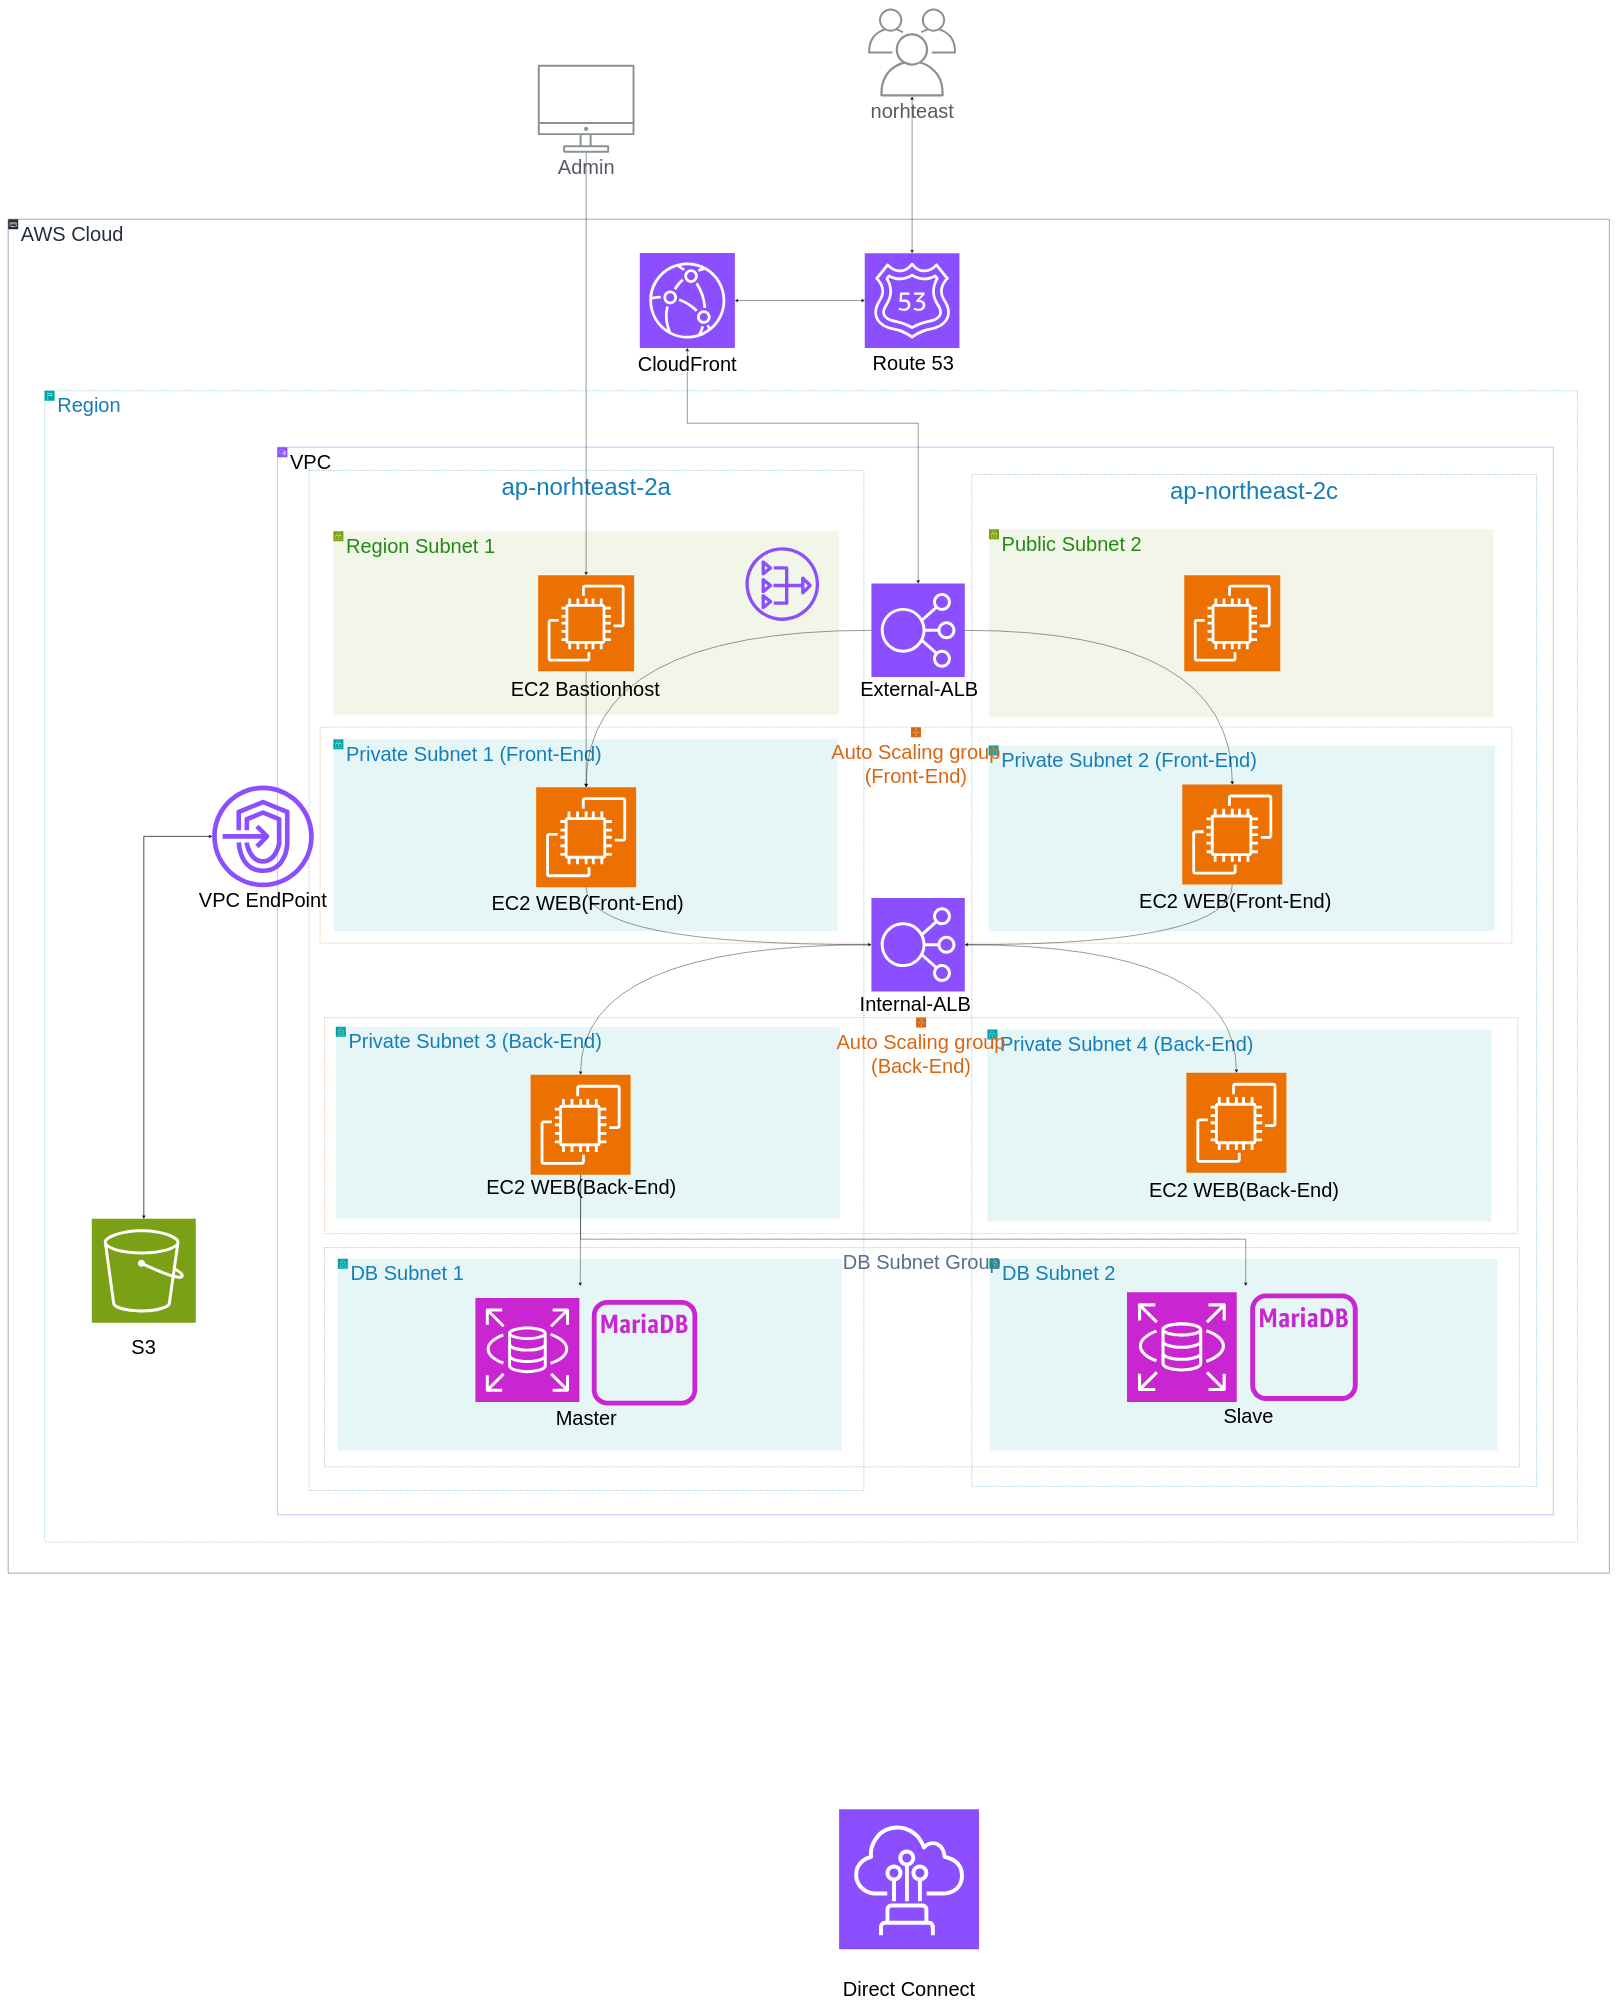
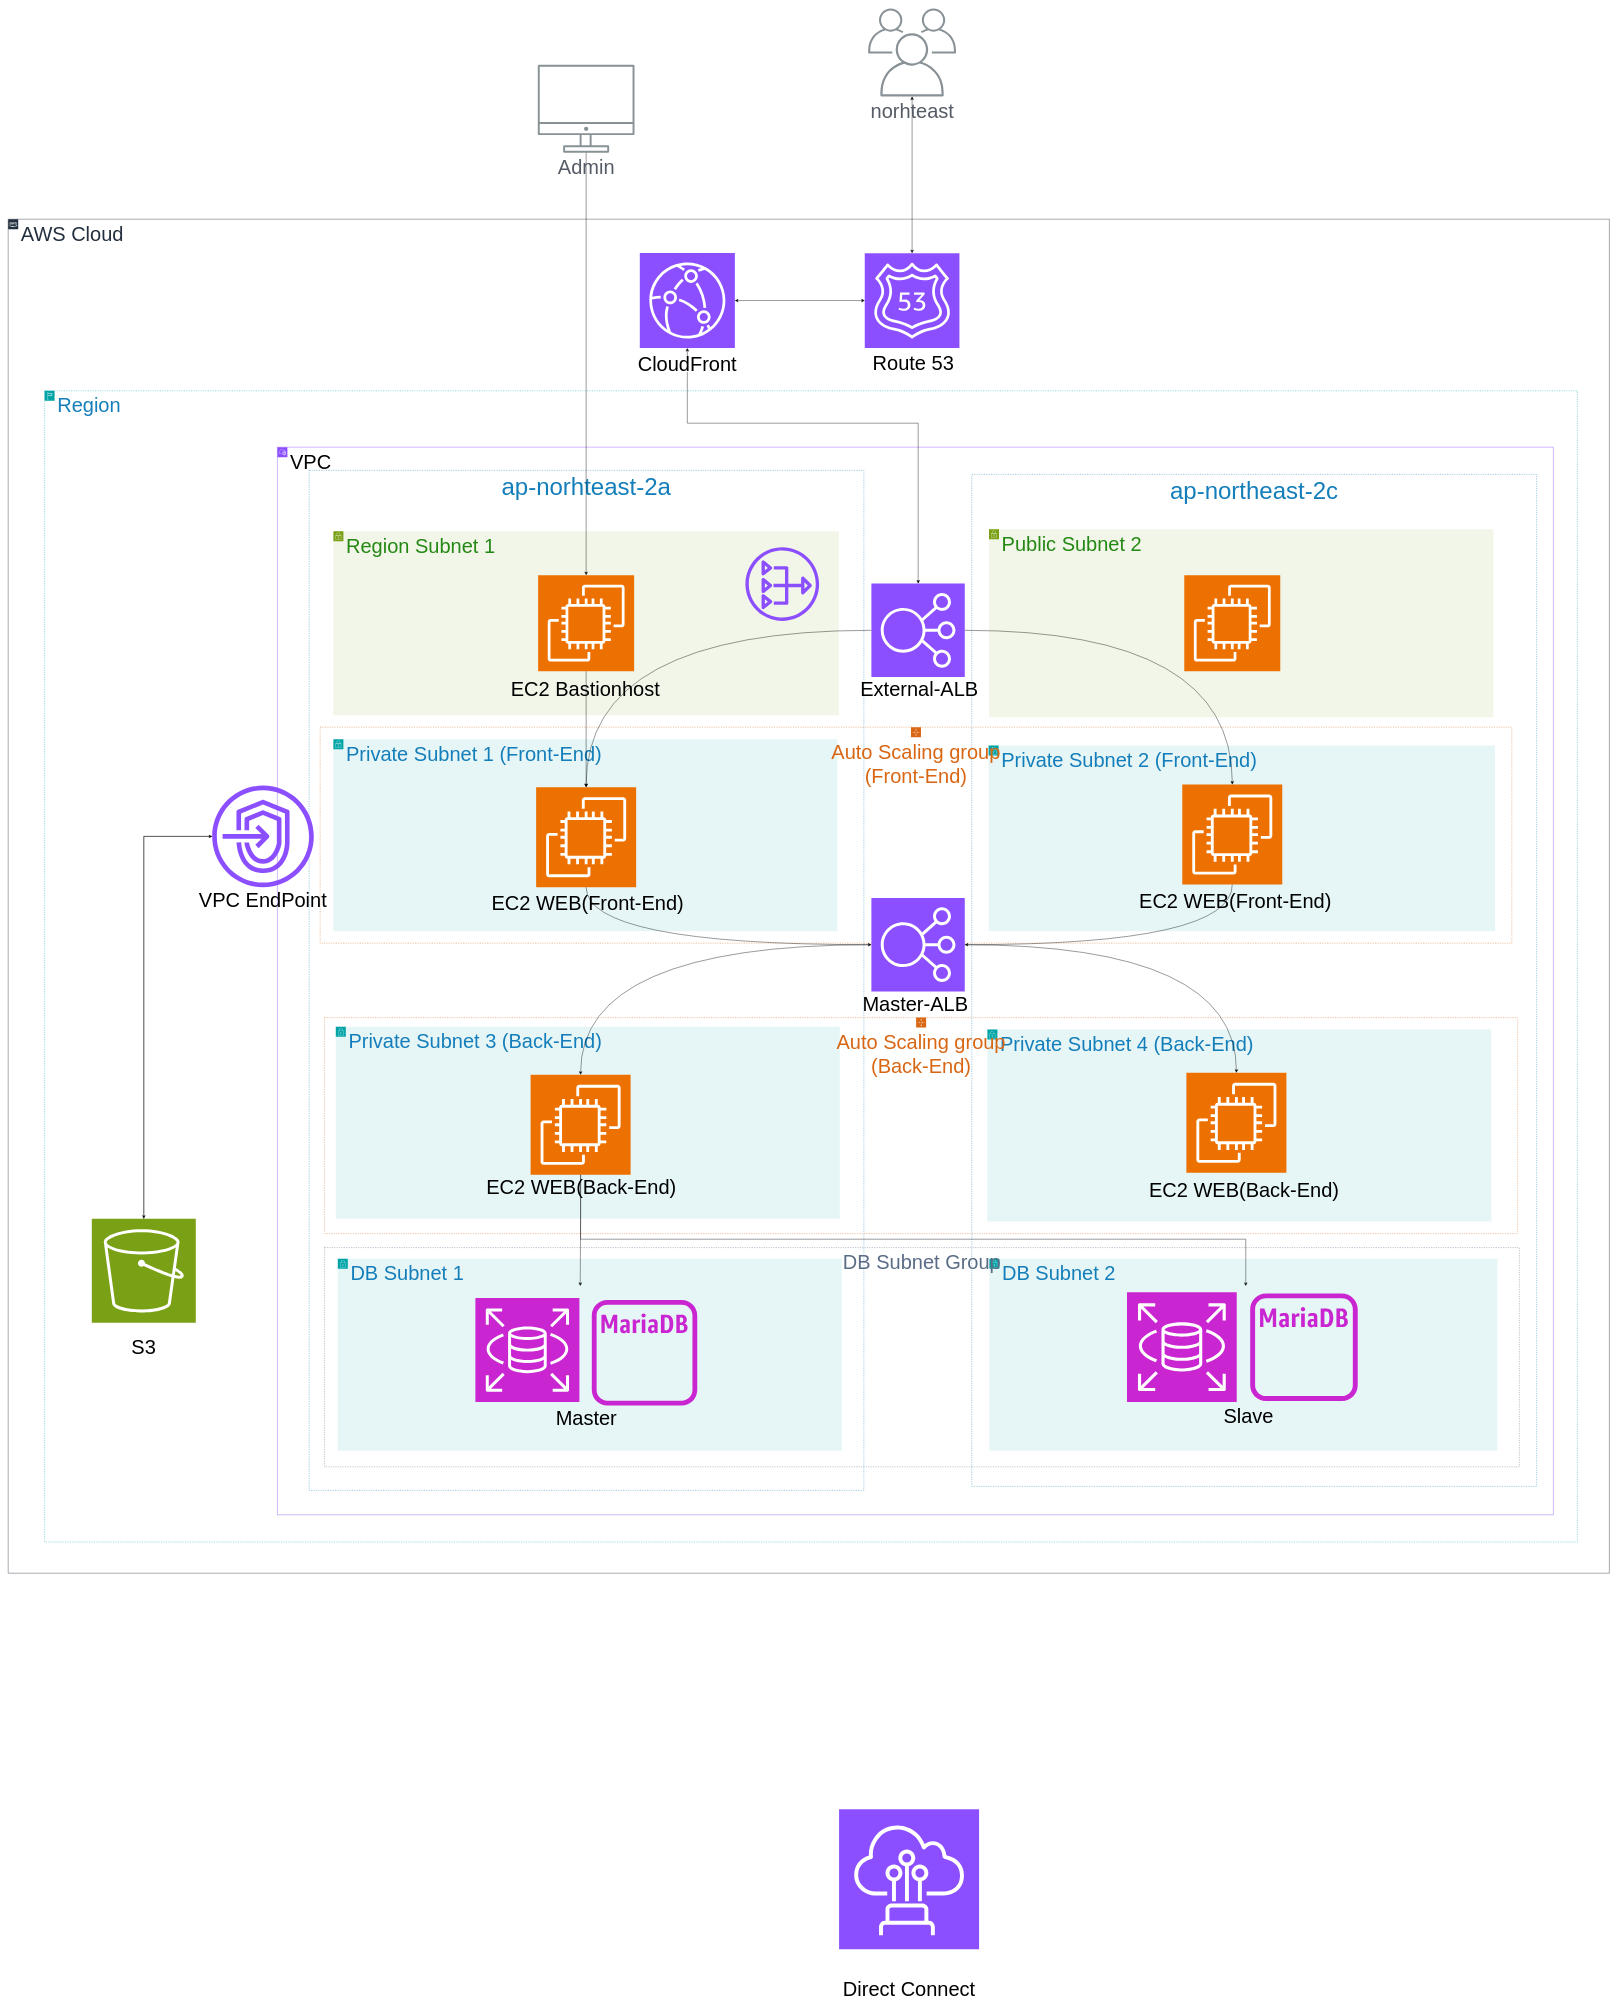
- <mxCell id="63" value="&lt;font style=&quot;font-size: 50px;&quot;&gt;Internal-ALB&lt;/font&gt;" style="text;html=1;strokeColor=none;fillColor=none;align=center;verticalAlign=middle;whiteSpace=wrap;rounded=0;" vertex="1" parent="1"><mxGeometry x="2033" y="2494" width="510" height="30" as="geometry" /></mxCell>
+ <mxCell id="63" value="&lt;font style=&quot;font-size: 50px;&quot;&gt;Master-ALB&lt;/font&gt;" style="text;html=1;strokeColor=none;fillColor=none;align=center;verticalAlign=middle;whiteSpace=wrap;rounded=0;" vertex="1" parent="1"><mxGeometry x="2033" y="2494" width="510" height="30" as="geometry" /></mxCell>
